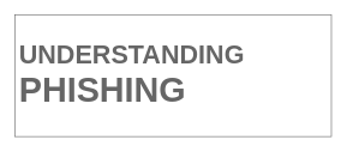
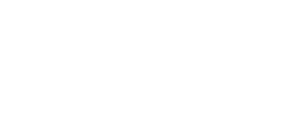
- <mxCell id="2" value="&lt;b style=&quot;&quot;&gt;&lt;font style=&quot;font-size: 36px;&quot;&gt;UNDERSTANDING&lt;/font&gt;&lt;/b&gt;&lt;div&gt;&lt;b style=&quot;&quot;&gt;&lt;font style=&quot;font-size: 48px;&quot;&gt;PHISHING&lt;/font&gt;&lt;/b&gt;&lt;/div&gt;" style="strokeWidth=1;shadow=0;dashed=0;align=center;html=1;shape=mxgraph.mockup.text.textBox;fontColor=#666666;align=left;fontSize=17;spacingLeft=4;spacingTop=-3;whiteSpace=wrap;strokeColor=#666666;mainText=" vertex="1" parent="1"><mxGeometry x="20" y="20" width="440" height="170" as="geometry" /></mxCell>
